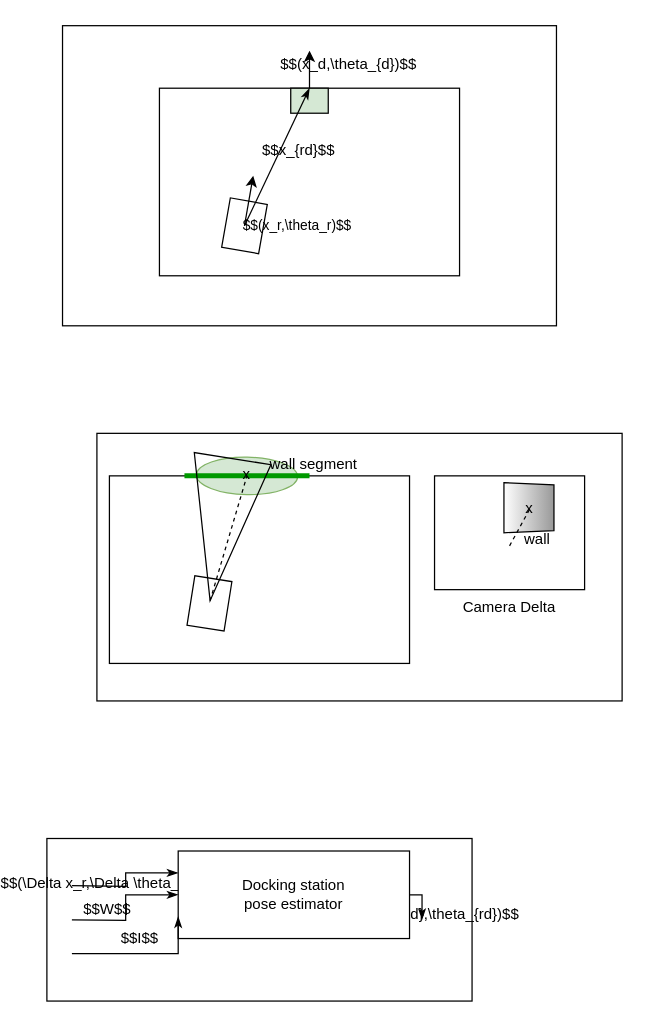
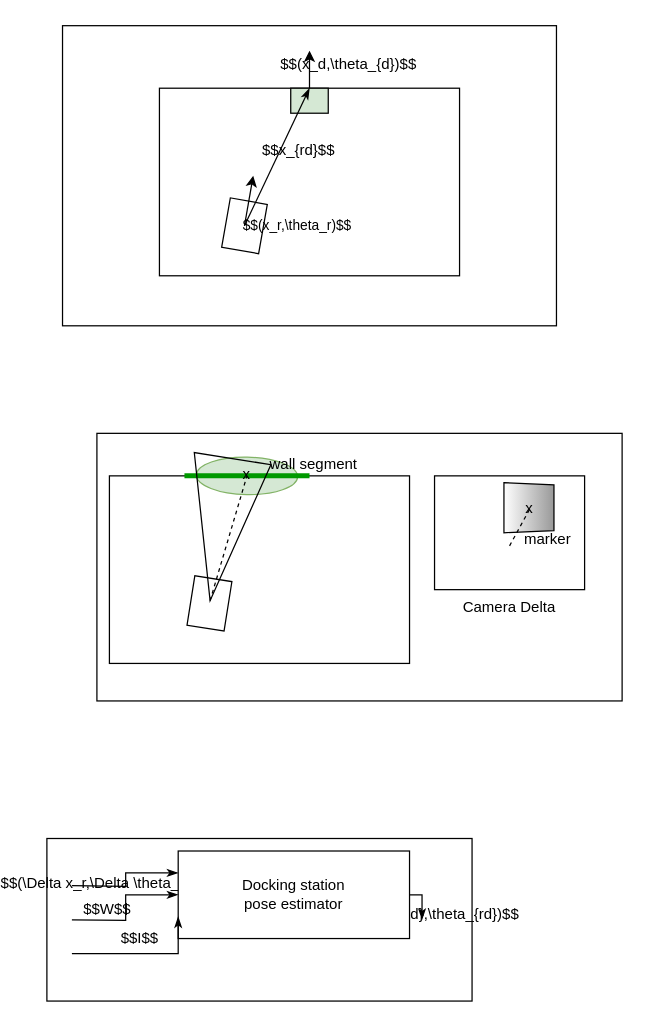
- <mxCell id="25" value="wall" style="text;html=1;resizable=0;points=[];autosize=1;align=left;verticalAlign=top;spacingTop=-4;fontSize=12;" vertex="1" parent="1"><mxGeometry x="400" y="420.5" width="50" height="20" as="geometry" /></mxCell>
+ <mxCell id="25" value="marker" style="text;html=1;resizable=0;points=[];autosize=1;align=left;verticalAlign=top;spacingTop=-4;fontSize=12;" vertex="1" parent="1"><mxGeometry x="400" y="420.5" width="50" height="20" as="geometry" /></mxCell>
